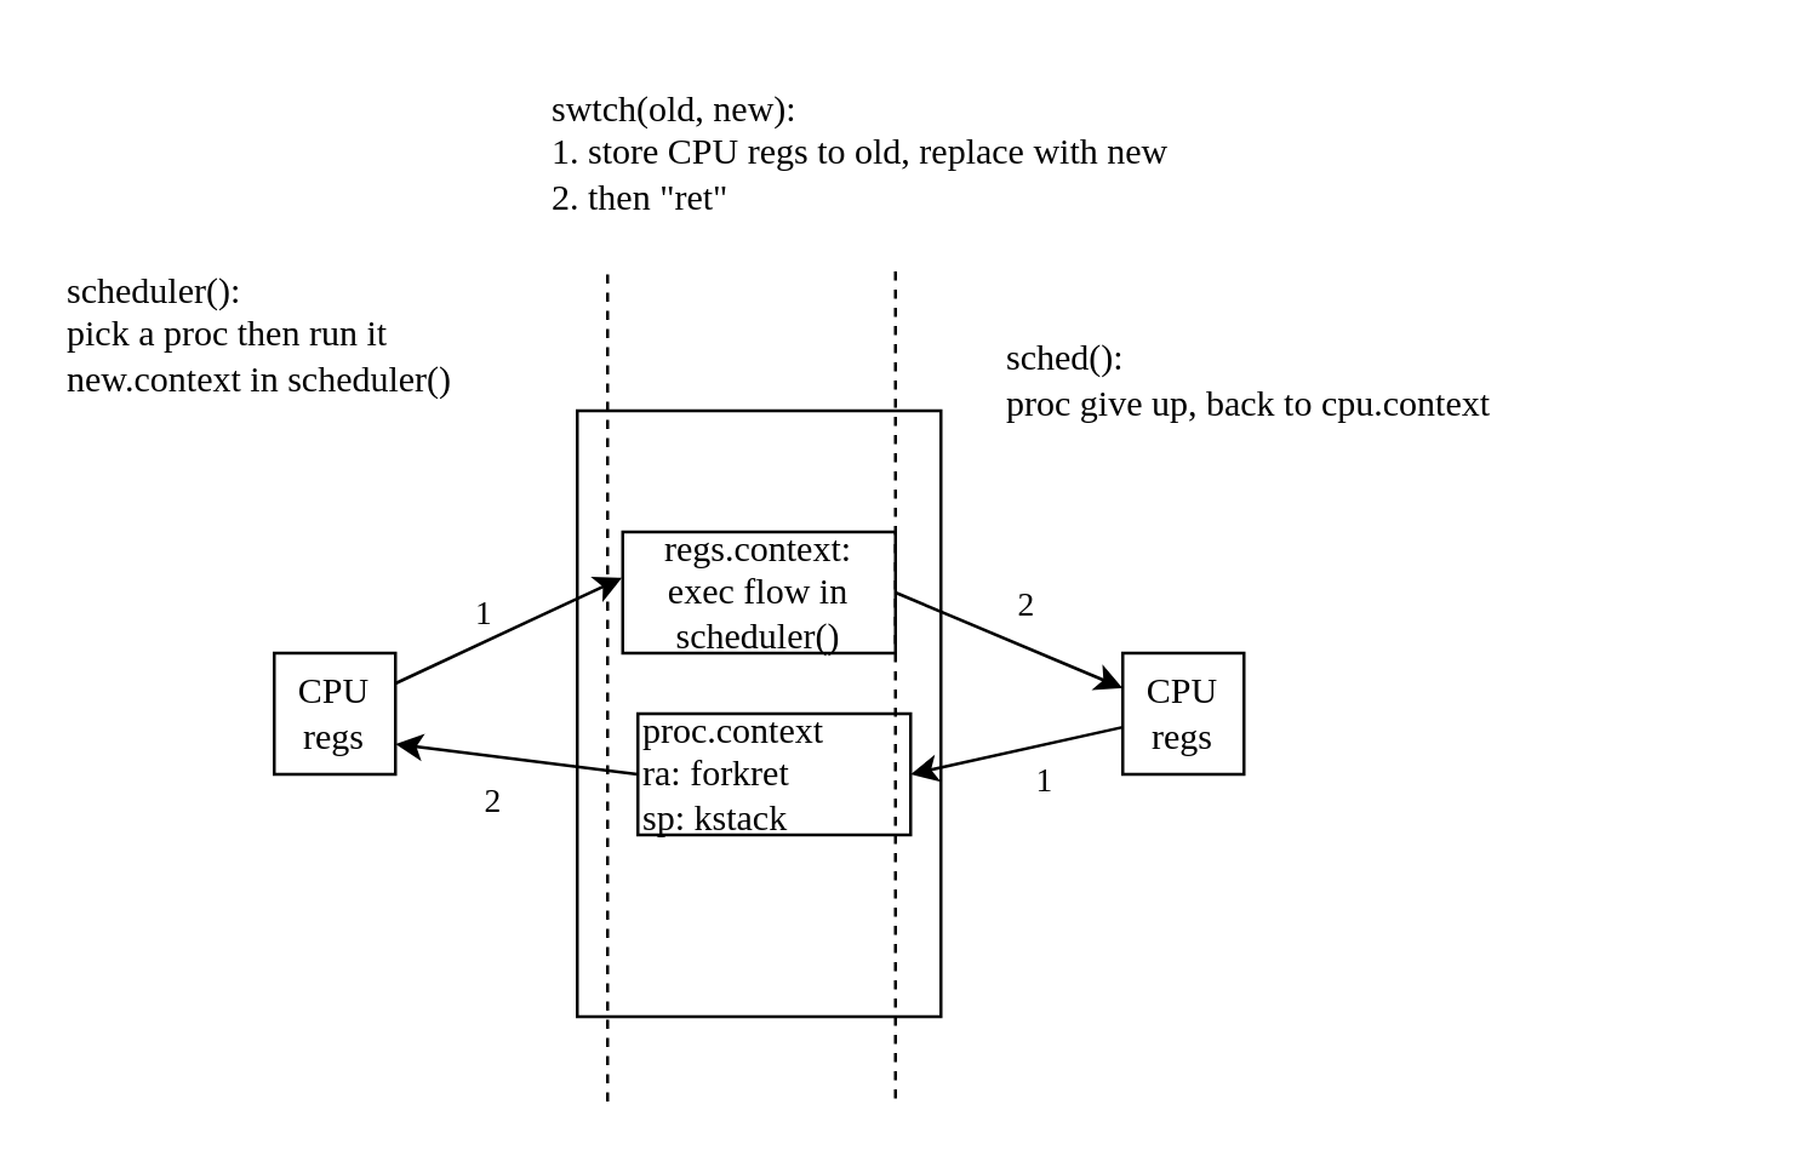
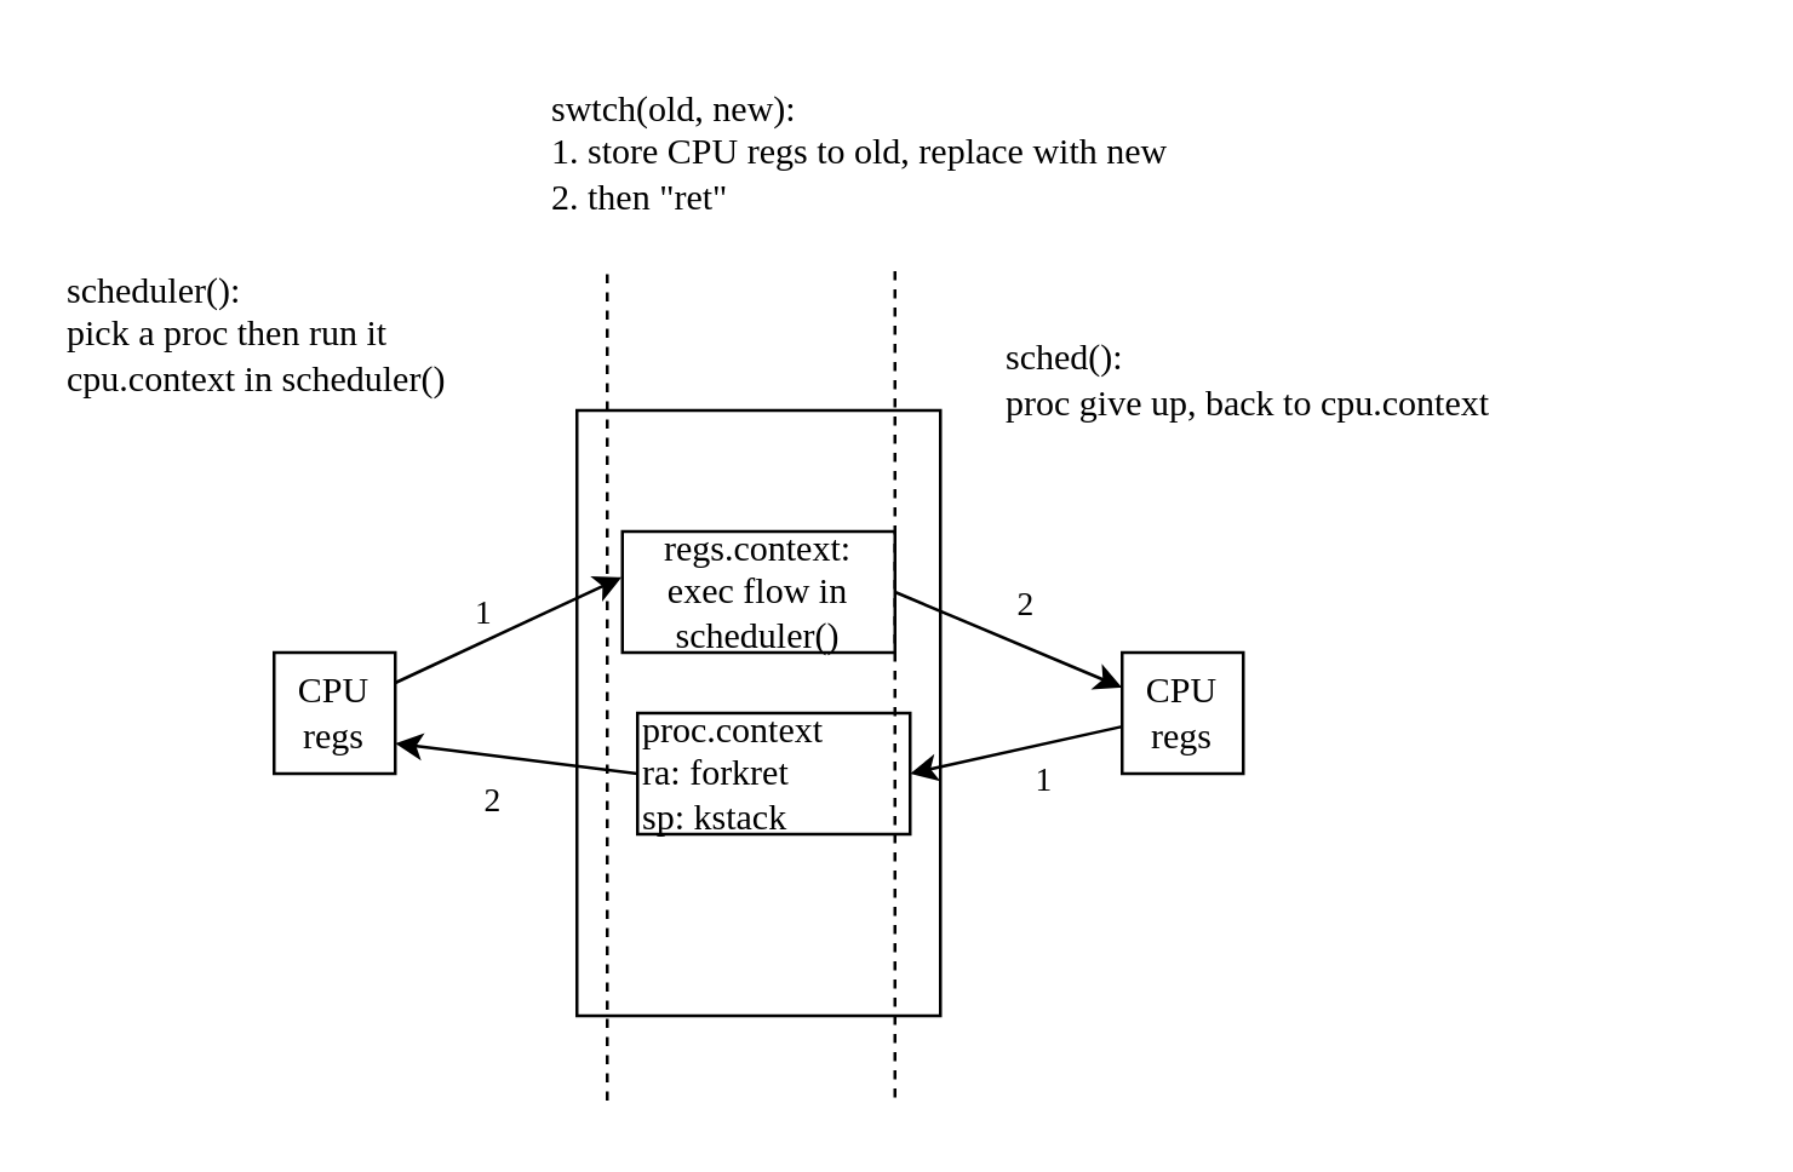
- <mxCell id="13" value="scheduler(): &lt;br&gt;pick a proc then run it&lt;br&gt;new.context in scheduler()" style="text;html=1;align=left;verticalAlign=middle;resizable=0;points=[];autosize=1;strokeColor=none;fillColor=none;fontFamily=consolas;" parent="1" vertex="1"><mxGeometry x="20" y="80" width="200" height="60" as="geometry" /></mxCell>
+ <mxCell id="13" value="scheduler(): &lt;br&gt;pick a proc then run it&lt;br&gt;cpu.context in scheduler()" style="text;html=1;align=left;verticalAlign=middle;resizable=0;points=[];autosize=1;strokeColor=none;fillColor=none;fontFamily=consolas;" parent="1" vertex="1"><mxGeometry x="20" y="80" width="200" height="60" as="geometry" /></mxCell>
